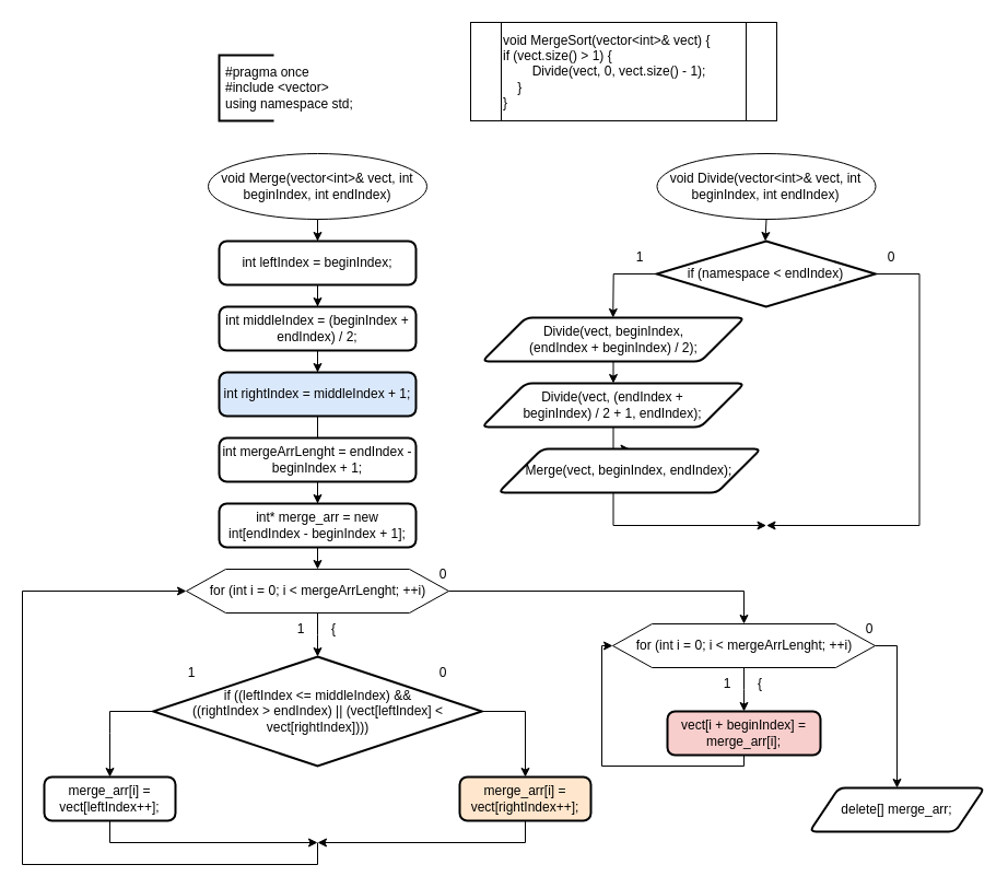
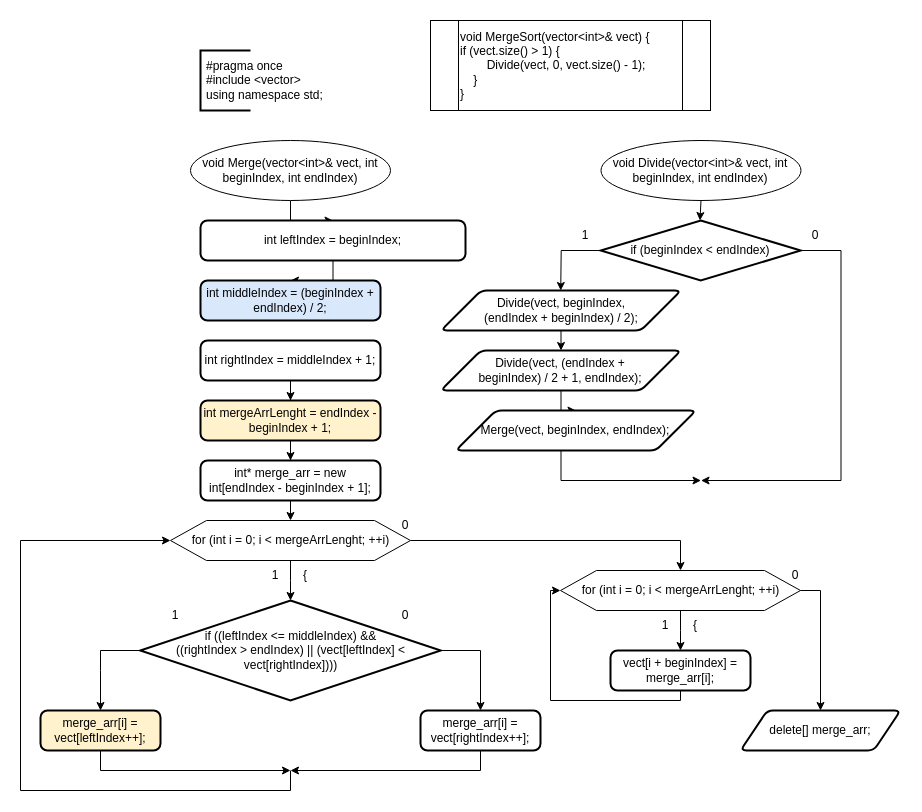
- <mxCell id="8" value="int leftIndex = beginIndex;" style="rounded=1;whiteSpace=wrap;html=1;absoluteArcSize=1;arcSize=14;strokeWidth=2;" vertex="1" parent="1"><mxGeometry x="200" y="220" width="180" height="40" as="geometry" /></mxCell>
+ <mxCell id="8" value="int leftIndex = beginIndex;" style="rounded=1;whiteSpace=wrap;html=1;absoluteArcSize=1;arcSize=14;strokeWidth=2;" vertex="1" parent="1"><mxGeometry x="200" y="220" width="265" height="40" as="geometry" /></mxCell>
- <mxCell id="46" value="if (namespace &amp;lt; endIndex)" style="strokeWidth=2;html=1;shape=mxgraph.flowchart.decision;whiteSpace=wrap;" vertex="1" parent="1"><mxGeometry x="600.24" y="220" width="200" height="60" as="geometry" /></mxCell>
+ <mxCell id="46" value="if (beginIndex &amp;lt; endIndex)" style="strokeWidth=2;html=1;shape=mxgraph.flowchart.decision;whiteSpace=wrap;" vertex="1" parent="1"><mxGeometry x="600.24" y="220" width="200" height="60" as="geometry" /></mxCell>
- <mxCell id="10" value="int middleIndex = (beginIndex + endIndex) / 2;" style="rounded=1;whiteSpace=wrap;html=1;absoluteArcSize=1;arcSize=14;strokeWidth=2;" vertex="1" parent="1"><mxGeometry x="200" y="280" width="180" height="40" as="geometry" /></mxCell>
+ <mxCell id="10" value="int middleIndex = (beginIndex + endIndex) / 2;" style="rounded=1;whiteSpace=wrap;html=1;absoluteArcSize=1;arcSize=14;strokeWidth=2;fillColor=#dae8fc;" vertex="1" parent="1"><mxGeometry x="200" y="280" width="180" height="40" as="geometry" /></mxCell>
- <mxCell id="9" value="" style="edgeStyle=orthogonalEdgeStyle;rounded=0;orthogonalLoop=1;jettySize=auto;html=1;" edge="1" parent="1" source="10" target="12"><mxGeometry relative="1" as="geometry" /></mxCell>
- <mxCell id="12" value="int&#09;rightIndex = middleIndex + 1;" style="rounded=1;whiteSpace=wrap;html=1;absoluteArcSize=1;arcSize=14;strokeWidth=2;fillColor=#dae8fc;" vertex="1" parent="1"><mxGeometry x="200" y="340" width="180" height="40" as="geometry" /></mxCell>
+ <mxCell id="12" value="int&#09;rightIndex = middleIndex + 1;" style="rounded=1;whiteSpace=wrap;html=1;absoluteArcSize=1;arcSize=14;strokeWidth=2;" vertex="1" parent="1"><mxGeometry x="200" y="340" width="180" height="40" as="geometry" /></mxCell>
- <mxCell id="11" value="" style="edgeStyle=orthogonalEdgeStyle;rounded=0;orthogonalLoop=1;jettySize=auto;html=1;endArrow=none;" edge="1" parent="1" source="12" target="14"><mxGeometry relative="1" as="geometry" /></mxCell>
+ <mxCell id="11" value="" style="edgeStyle=orthogonalEdgeStyle;rounded=0;orthogonalLoop=1;jettySize=auto;html=1;" edge="1" parent="1" source="12" target="14"><mxGeometry relative="1" as="geometry" /></mxCell>
- <mxCell id="14" value="int mergeArrLenght = endIndex - beginIndex + 1;" style="rounded=1;whiteSpace=wrap;html=1;absoluteArcSize=1;arcSize=14;strokeWidth=2;" vertex="1" parent="1"><mxGeometry x="200" y="400" width="180" height="40" as="geometry" /></mxCell>
+ <mxCell id="14" value="int mergeArrLenght = endIndex - beginIndex + 1;" style="rounded=1;whiteSpace=wrap;html=1;absoluteArcSize=1;arcSize=14;strokeWidth=2;fillColor=#fff2cc;" vertex="1" parent="1"><mxGeometry x="200" y="400" width="180" height="40" as="geometry" /></mxCell>
- <mxCell id="40" value="vect[i + beginIndex] = merge_arr[i];" style="rounded=1;whiteSpace=wrap;html=1;absoluteArcSize=1;arcSize=14;strokeWidth=2;fillColor=#f8cecc;" vertex="1" parent="1"><mxGeometry x="610" y="650" width="140" height="40" as="geometry" /></mxCell>
+ <mxCell id="40" value="vect[i + beginIndex] = merge_arr[i];" style="rounded=1;whiteSpace=wrap;html=1;absoluteArcSize=1;arcSize=14;strokeWidth=2;" vertex="1" parent="1"><mxGeometry x="610" y="650" width="140" height="40" as="geometry" /></mxCell>
- <mxCell id="29" value="merge_arr[i] = vect[leftIndex++];" style="rounded=1;whiteSpace=wrap;html=1;absoluteArcSize=1;arcSize=14;strokeWidth=2;" vertex="1" parent="1"><mxGeometry y="710" width="120" height="40" as="geometry" x="40" /></mxCell>
+ <mxCell id="29" value="merge_arr[i] = vect[leftIndex++];" style="rounded=1;whiteSpace=wrap;html=1;absoluteArcSize=1;arcSize=14;strokeWidth=2;fillColor=#fff2cc;" vertex="1" parent="1"><mxGeometry y="710" width="120" height="40" as="geometry" x="40" /></mxCell>
- <mxCell id="31" value="merge_arr[i] = vect[rightIndex++];" style="rounded=1;whiteSpace=wrap;html=1;absoluteArcSize=1;arcSize=14;strokeWidth=2;fillColor=#ffe6cc;" vertex="1" parent="1"><mxGeometry x="420" y="710" width="120" height="40" as="geometry" /></mxCell>
+ <mxCell id="31" value="merge_arr[i] = vect[rightIndex++];" style="rounded=1;whiteSpace=wrap;html=1;absoluteArcSize=1;arcSize=14;strokeWidth=2;" vertex="1" parent="1"><mxGeometry x="420" y="710" width="120" height="40" as="geometry" /></mxCell>
- <mxCell id="41" value="delete[] merge_arr;" style="shape=parallelogram;html=1;strokeWidth=2;perimeter=parallelogramPerimeter;whiteSpace=wrap;rounded=1;arcSize=12;size=0.167;" vertex="1" parent="1"><mxGeometry x="740" y="720" width="160" height="40" as="geometry" /></mxCell>
+ <mxCell id="41" value="delete[] merge_arr;" style="shape=parallelogram;html=1;strokeWidth=2;perimeter=parallelogramPerimeter;whiteSpace=wrap;rounded=1;arcSize=12;size=0.167;" vertex="1" parent="1"><mxGeometry x="740" y="710" width="160" height="40" as="geometry" /></mxCell>
